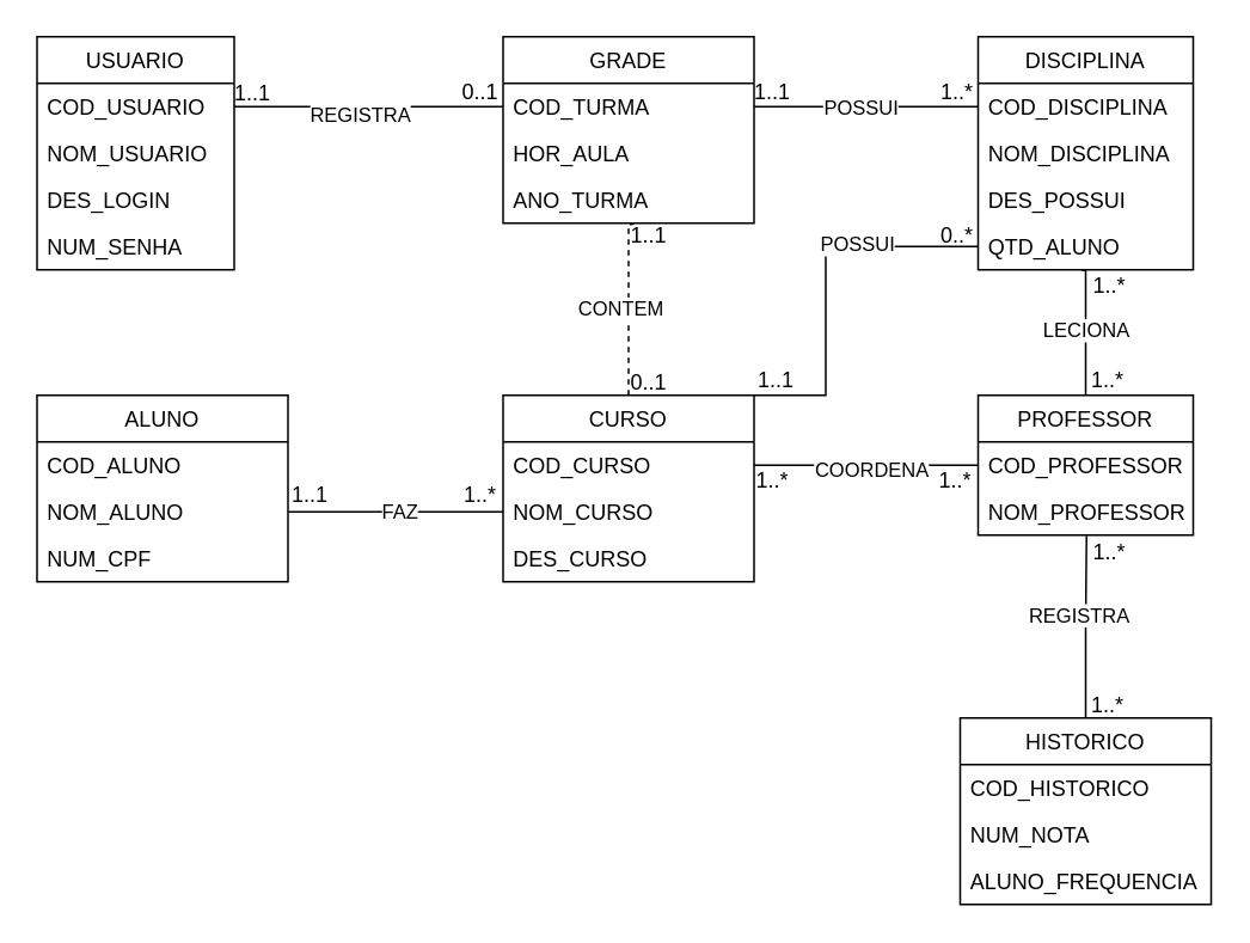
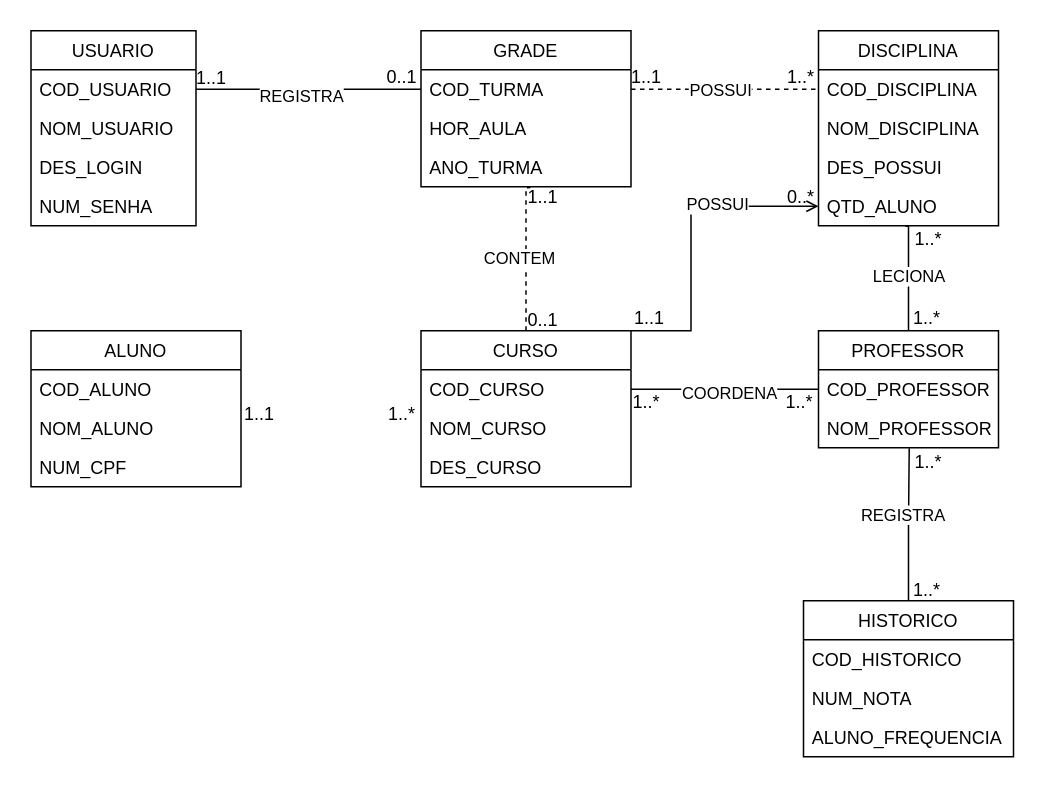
- <mxCell id="31" value="" style="endArrow=none;html=1;edgeStyle=orthogonalEdgeStyle;rounded=0;exitX=1;exitY=0.5;exitDx=0;exitDy=0;entryX=0;entryY=0.5;entryDx=0;entryDy=0;" edge="1" parent="1" source="11" target="22"><mxGeometry relative="1" as="geometry"><mxPoint x="490" y="200" as="sourcePoint" /><mxPoint x="590" y="70" as="targetPoint" /></mxGeometry></mxCell>
+ <mxCell id="31" value="" style="endArrow=none;html=1;edgeStyle=orthogonalEdgeStyle;rounded=0;exitX=1;exitY=0.5;exitDx=0;exitDy=0;entryX=0;entryY=0.5;entryDx=0;entryDy=0;dashed=1;" edge="1" parent="1" source="11" target="22"><mxGeometry relative="1" as="geometry"><mxPoint x="490" y="200" as="sourcePoint" /><mxPoint x="590" y="70" as="targetPoint" /></mxGeometry></mxCell>
- <mxCell id="37" value="" style="endArrow=none;html=1;edgeStyle=orthogonalEdgeStyle;rounded=0;exitX=1;exitY=0;exitDx=0;exitDy=0;entryX=0;entryY=0.5;entryDx=0;entryDy=0;" edge="1" parent="1" source="6" target="25"><mxGeometry relative="1" as="geometry"><mxPoint x="490" y="200" as="sourcePoint" /><mxPoint x="650" y="200" as="targetPoint" /><Array as="points"><mxPoint x="460" y="220" /><mxPoint x="460" y="137" /></Array></mxGeometry></mxCell>
+ <mxCell id="37" value="" style="endArrow=open;html=1;edgeStyle=orthogonalEdgeStyle;rounded=0;exitX=1;exitY=0;exitDx=0;exitDy=0;entryX=0;entryY=0.5;entryDx=0;entryDy=0;" edge="1" parent="1" source="6" target="25"><mxGeometry relative="1" as="geometry"><mxPoint x="490" y="200" as="sourcePoint" /><mxPoint x="650" y="200" as="targetPoint" /><Array as="points"><mxPoint x="460" y="220" /><mxPoint x="460" y="137" /></Array></mxGeometry></mxCell>
- <mxCell id="35" value="" style="endArrow=none;html=1;edgeStyle=orthogonalEdgeStyle;rounded=0;exitX=1;exitY=0.5;exitDx=0;exitDy=0;entryX=0;entryY=0.5;entryDx=0;entryDy=0;" edge="1" parent="1" source="4" target="8"><mxGeometry relative="1" as="geometry"><mxPoint x="490" y="200" as="sourcePoint" /><mxPoint x="260" y="290" as="targetPoint" /></mxGeometry></mxCell>
- <mxCell id="36" value="FAZ" style="edgeLabel;resizable=0;html=1;align=right;verticalAlign=bottom;" connectable="0" vertex="1" parent="35"><mxGeometry x="1" relative="1" as="geometry"><mxPoint x="-47" y="8" as="offset" /></mxGeometry></mxCell>
